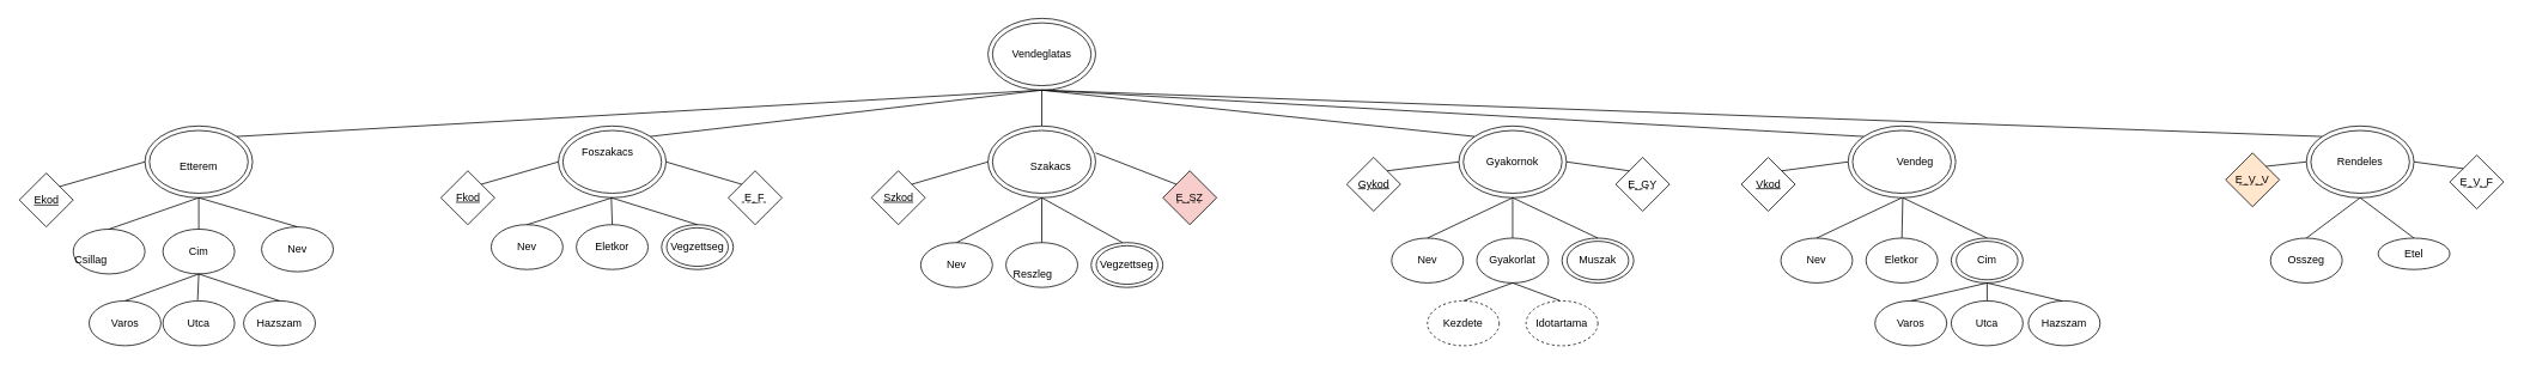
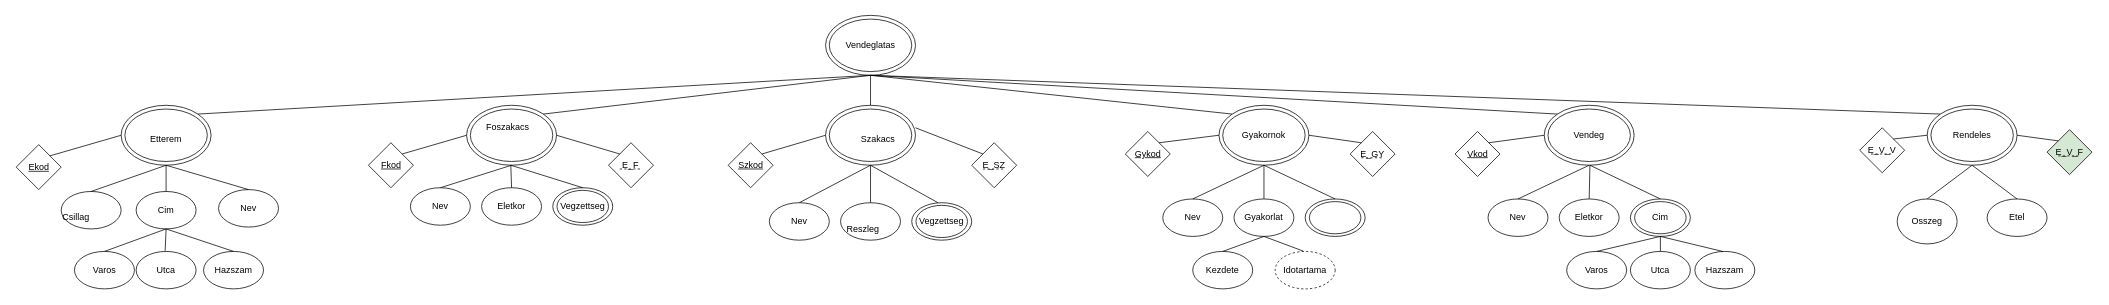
- <mxCell id="19" value="Vendeg" style="text;html=1;strokeColor=none;fillColor=none;align=center;verticalAlign=middle;whiteSpace=wrap;rounded=0;" parent="1" vertex="1"><mxGeometry x="2104" y="165" width="60" height="30" as="geometry" /></mxCell>
+ <mxCell id="19" value="Vendeg" style="text;html=1;strokeColor=none;fillColor=none;align=center;verticalAlign=middle;whiteSpace=wrap;rounded=0;" parent="1" vertex="1"><mxGeometry x="2089" y="165" width="60" height="30" as="geometry" /></mxCell>
- <mxCell id="75" value="E_V_V" style="rhombus;whiteSpace=wrap;html=1;fillColor=#ffe6cc;" parent="1" vertex="1"><mxGeometry x="2480" y="170" width="60" height="60" as="geometry" /></mxCell>
+ <mxCell id="75" value="E_V_V" style="rhombus;whiteSpace=wrap;html=1;" parent="1" vertex="1"><mxGeometry x="2480" y="170" width="60" height="60" as="geometry" /></mxCell>
- <mxCell id="77" value="E_V_F" style="rhombus;whiteSpace=wrap;html=1;" parent="1" vertex="1"><mxGeometry x="2730" y="172.5" width="60" height="60" as="geometry" /></mxCell>
+ <mxCell id="77" value="E_V_F" style="rhombus;whiteSpace=wrap;html=1;fillColor=#d5e8d4;" parent="1" vertex="1"><mxGeometry x="2730" y="172.5" width="60" height="60" as="geometry" /></mxCell>
- <mxCell id="45" value="E_SZ" style="rhombus;whiteSpace=wrap;html=1;fillColor=#f8cecc;" parent="1" vertex="1"><mxGeometry x="1295" y="190" width="60" height="60" as="geometry" /></mxCell>
+ <mxCell id="45" value="E_SZ" style="rhombus;whiteSpace=wrap;html=1;" parent="1" vertex="1"><mxGeometry x="1295" y="190" width="60" height="60" as="geometry" /></mxCell>
- <mxCell id="80" value="Etel" style="ellipse;whiteSpace=wrap;html=1;" parent="1" vertex="1"><mxGeometry x="2650" y="265.01" width="80" height="35" as="geometry" /></mxCell>
+ <mxCell id="80" value="Etel" style="ellipse;whiteSpace=wrap;html=1;" parent="1" vertex="1"><mxGeometry x="2650" y="265.01" width="80" height="50" as="geometry" /></mxCell>
- <mxCell id="53" value="Muszak" style="text;html=1;strokeColor=none;fillColor=none;align=center;verticalAlign=middle;whiteSpace=wrap;rounded=0;" parent="1" vertex="1"><mxGeometry x="1765.01" y="280" width="30" height="20" as="geometry" /></mxCell>
- <mxCell id="79" value="Osszeg" style="ellipse;whiteSpace=wrap;html=1;" parent="1" vertex="1"><mxGeometry x="2530" y="265.01" width="80" height="50" as="geometry" /></mxCell>
+ <mxCell id="79" value="Osszeg" style="ellipse;whiteSpace=wrap;html=1;" parent="1" vertex="1"><mxGeometry x="2530" y="265.01" width="80" height="60" as="geometry" /></mxCell>
- <mxCell id="55" value="Kezdete" style="ellipse;whiteSpace=wrap;html=1;dashed=1;" parent="1" vertex="1"><mxGeometry x="1590" y="335" width="80" height="50" as="geometry" /></mxCell>
+ <mxCell id="55" value="Kezdete" style="ellipse;whiteSpace=wrap;html=1;" parent="1" vertex="1"><mxGeometry x="1590" y="335" width="80" height="50" as="geometry" /></mxCell>
